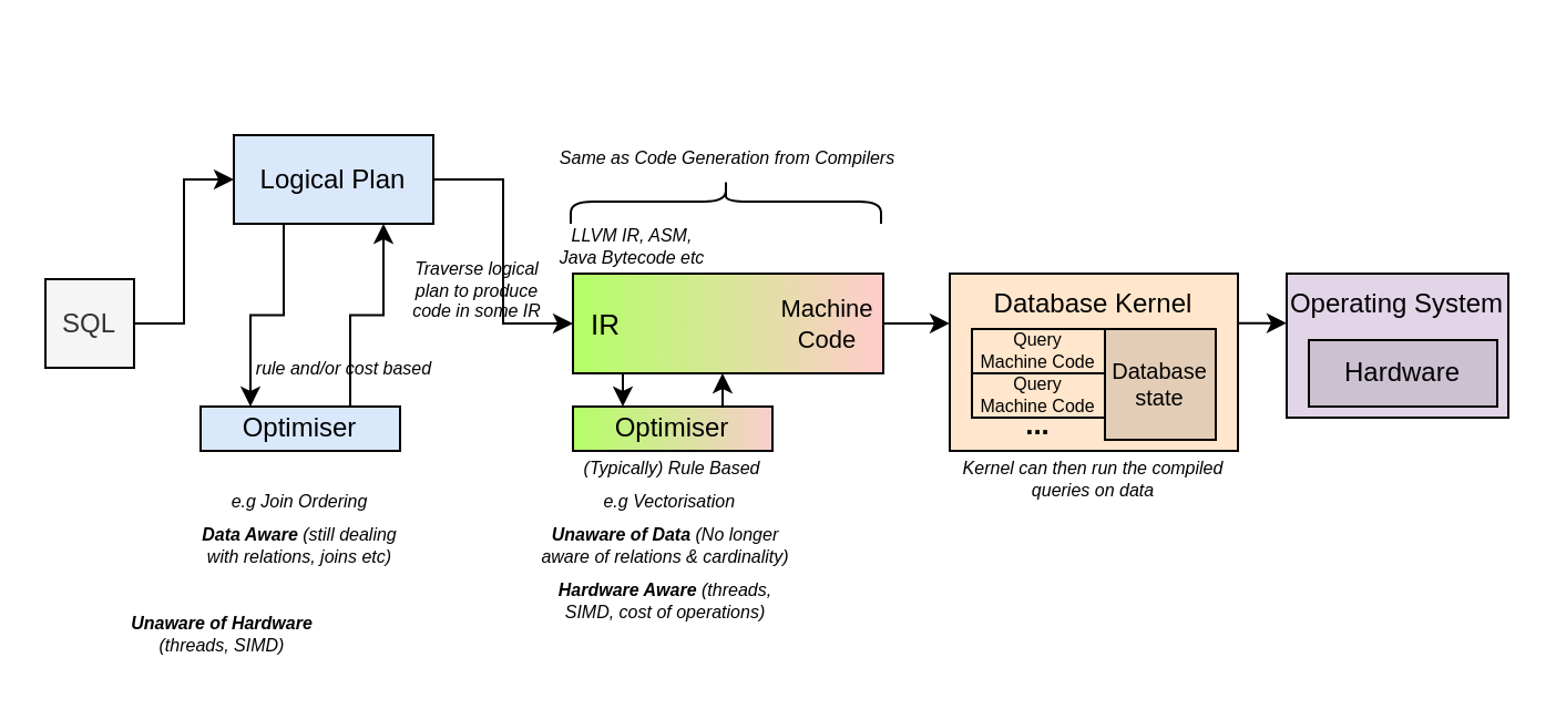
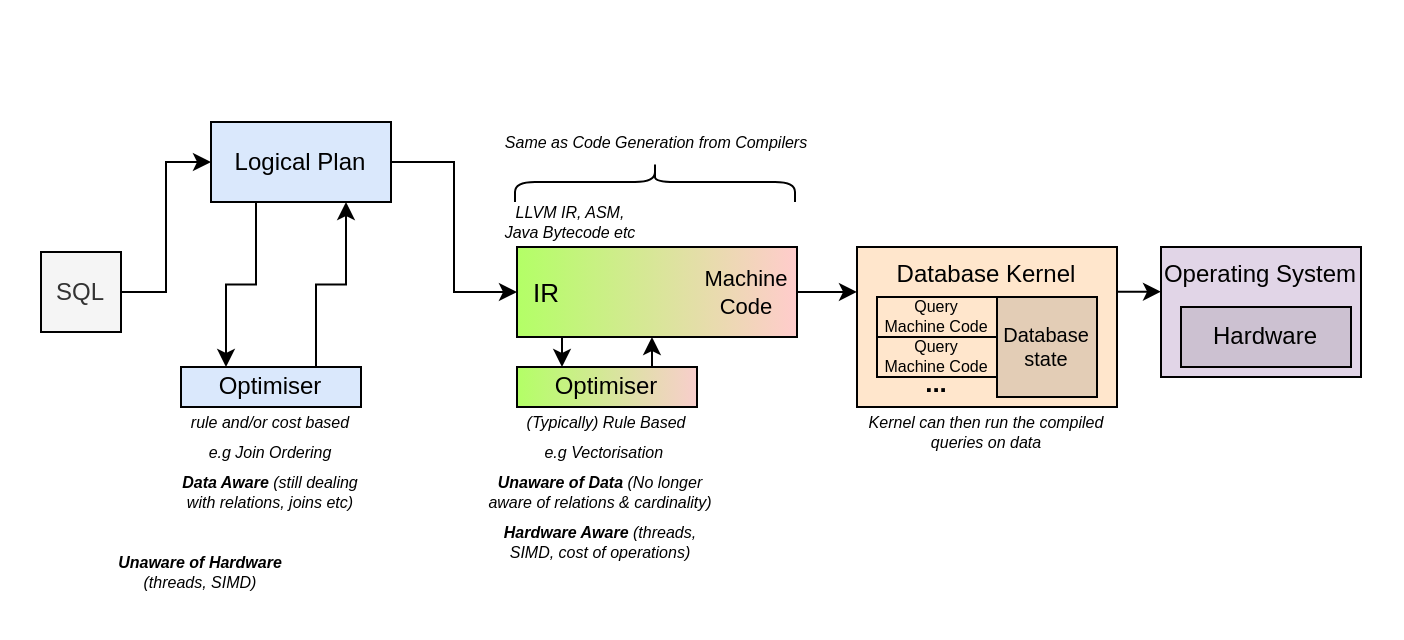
- <mxCell id="25" value="Traverse logical plan to produce code in some IR" style="text;html=1;strokeColor=none;fillColor=none;align=center;verticalAlign=middle;whiteSpace=wrap;rounded=0;fontSize=8;fontStyle=2" vertex="1" parent="1"><mxGeometry x="180" y="118" width="70" height="25" as="geometry" /></mxCell>
- <mxCell id="34" value="rule and/or cost based" style="text;html=1;strokeColor=none;fillColor=none;align=center;verticalAlign=middle;whiteSpace=wrap;rounded=0;fontSize=8;fontStyle=2" vertex="1" parent="1"><mxGeometry x="110" y="158" width="90" height="15" as="geometry" /></mxCell>
+ <mxCell id="34" value="rule and/or cost based" style="text;html=1;strokeColor=none;fillColor=none;align=center;verticalAlign=middle;whiteSpace=wrap;rounded=0;fontSize=8;fontStyle=2" vertex="1" parent="1"><mxGeometry x="90" y="203" width="90" height="15" as="geometry" /></mxCell>
